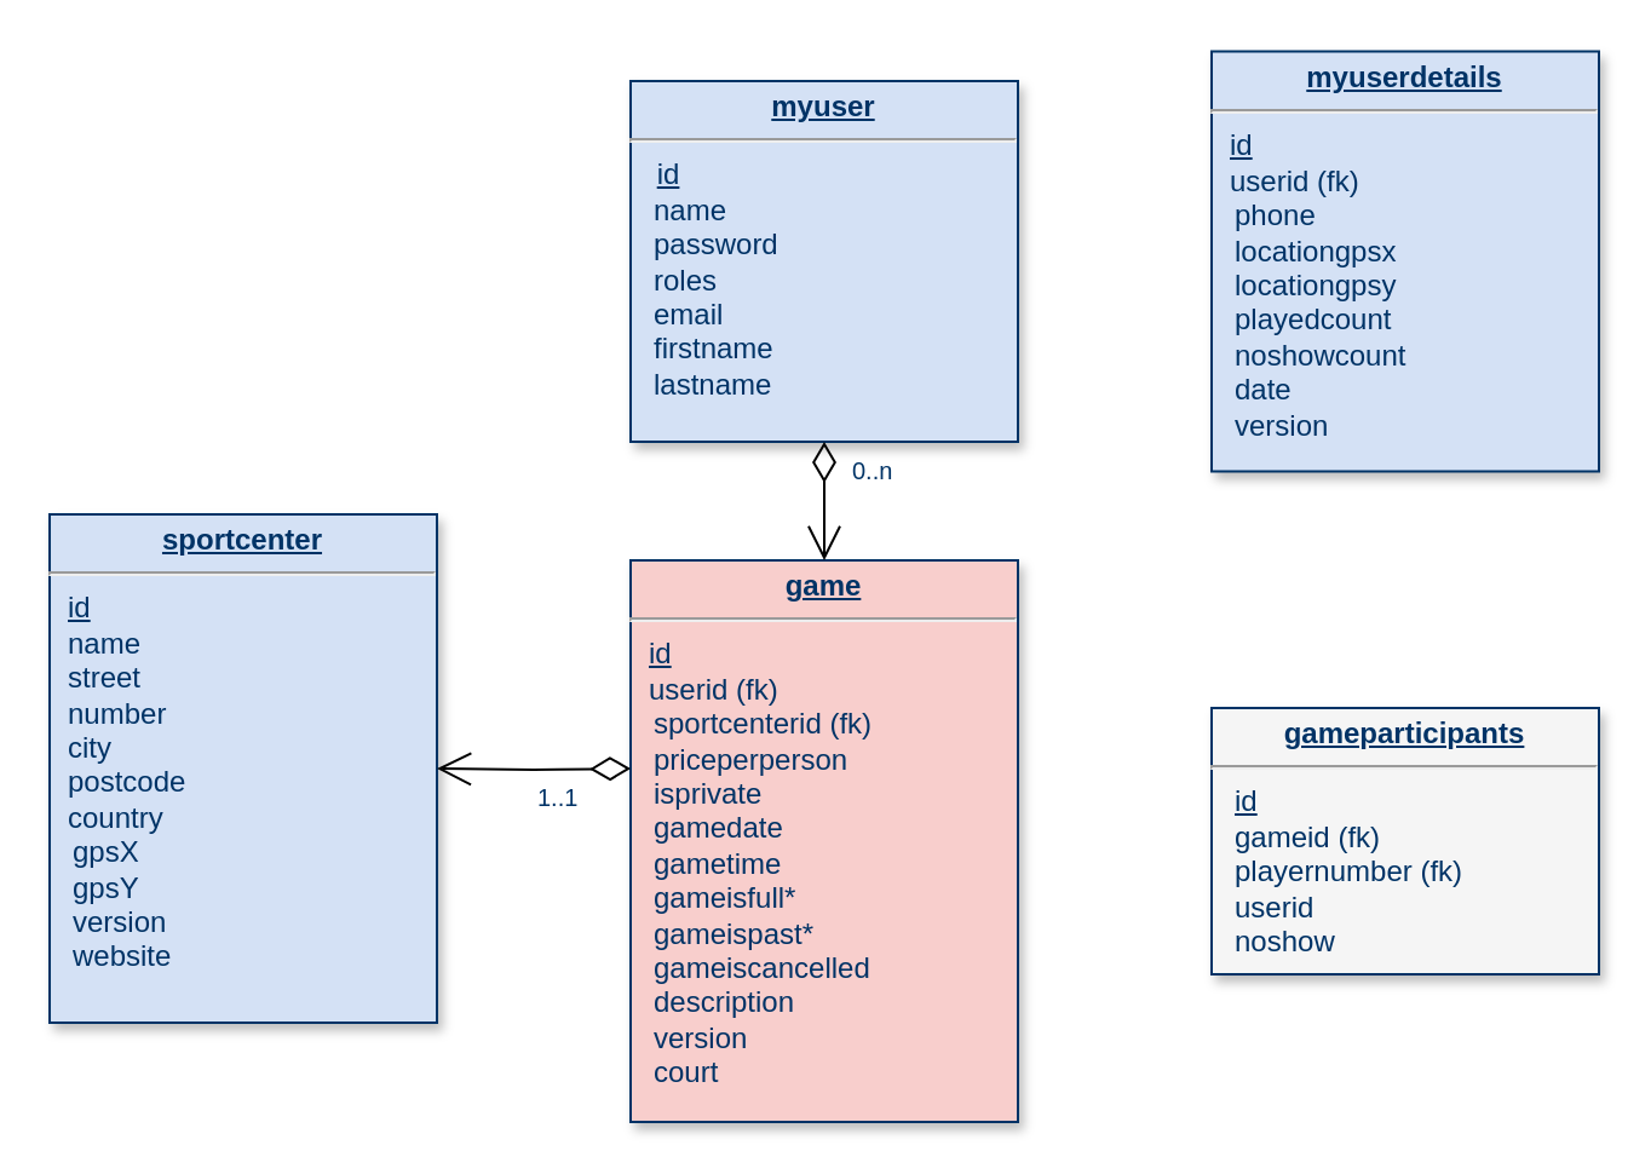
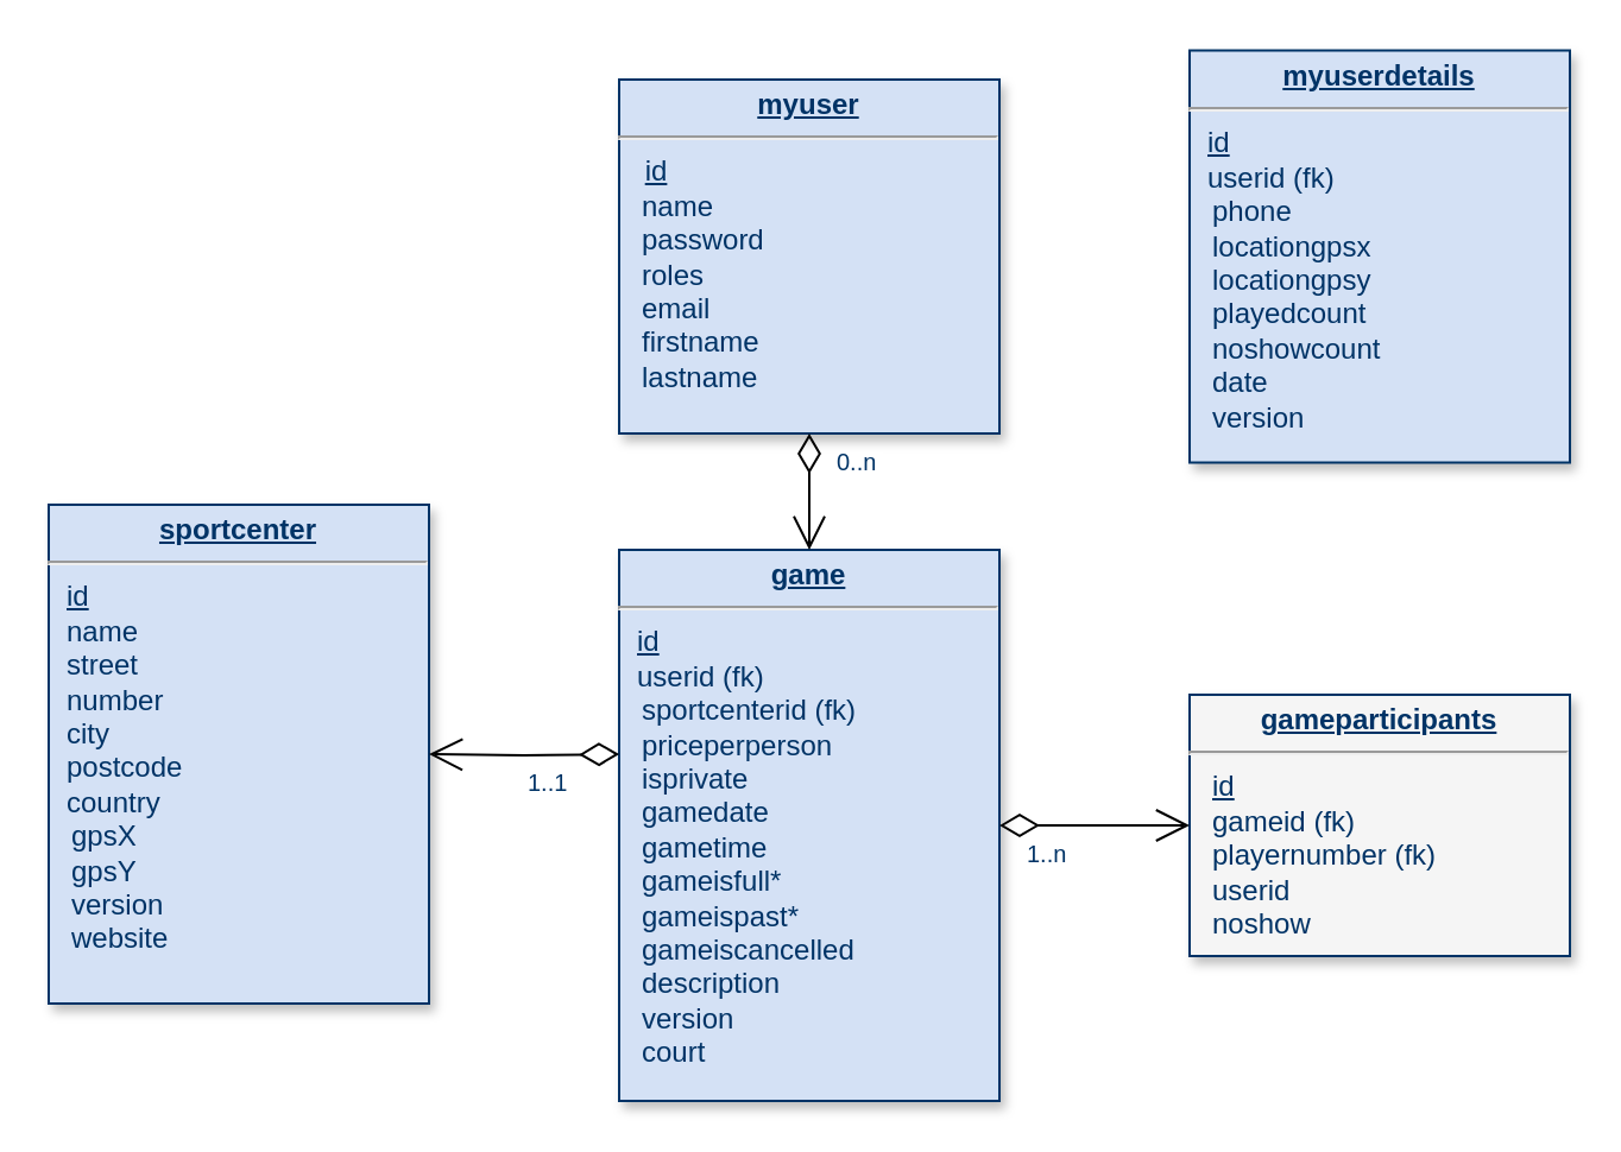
- <mxCell id="2" value="&lt;p style=&quot;margin: 0px ; margin-top: 4px ; text-align: center ; text-decoration: underline&quot;&gt;&lt;strong&gt;game&lt;/strong&gt;&lt;/p&gt;&lt;hr&gt;&lt;p style=&quot;margin: 0px ; margin-left: 8px&quot;&gt;&lt;u&gt;id&lt;/u&gt;&lt;br&gt;&lt;/p&gt;&lt;p style=&quot;margin: 0px ; margin-left: 8px&quot;&gt;userid (fk)&lt;br&gt;&lt;/p&gt;&lt;div&gt;&amp;nbsp;&amp;nbsp; sportcenterid (fk)&lt;br&gt;&lt;/div&gt;&lt;div&gt;&amp;nbsp;&amp;nbsp; priceperperson&lt;br&gt;&lt;/div&gt;&lt;div&gt;&amp;nbsp;&amp;nbsp; isprivate&lt;/div&gt;&lt;div&gt;&amp;nbsp;&amp;nbsp; gamedate&lt;/div&gt;&lt;div&gt;&amp;nbsp;&amp;nbsp; gametime&lt;/div&gt;&lt;div&gt;&amp;nbsp;&amp;nbsp; gameisfull*&lt;/div&gt;&lt;div&gt;&amp;nbsp;&amp;nbsp; gameispast*&lt;/div&gt;&lt;div&gt;&amp;nbsp;&amp;nbsp; gameiscancelled&lt;br&gt;&lt;/div&gt;&lt;div&gt;&amp;nbsp;&amp;nbsp; description&lt;/div&gt;&lt;div&gt;&amp;nbsp;&amp;nbsp; version&lt;/div&gt;&lt;div&gt;&amp;nbsp;&amp;nbsp; court&lt;br&gt;&lt;/div&gt;&lt;div&gt;&amp;nbsp;&amp;nbsp; &lt;br&gt;&lt;/div&gt;" style="verticalAlign=top;align=left;overflow=fill;fontSize=12;fontFamily=Helvetica;html=1;strokeColor=#003366;shadow=1;fillColor=#f8cecc;fontColor=#003366;" parent="1" vertex="1"><mxGeometry x="260" y="231" width="160" height="232" as="geometry" /></mxCell>
+ <mxCell id="2" value="&lt;p style=&quot;margin: 0px ; margin-top: 4px ; text-align: center ; text-decoration: underline&quot;&gt;&lt;strong&gt;game&lt;/strong&gt;&lt;/p&gt;&lt;hr&gt;&lt;p style=&quot;margin: 0px ; margin-left: 8px&quot;&gt;&lt;u&gt;id&lt;/u&gt;&lt;br&gt;&lt;/p&gt;&lt;p style=&quot;margin: 0px ; margin-left: 8px&quot;&gt;userid (fk)&lt;br&gt;&lt;/p&gt;&lt;div&gt;&amp;nbsp;&amp;nbsp; sportcenterid (fk)&lt;br&gt;&lt;/div&gt;&lt;div&gt;&amp;nbsp;&amp;nbsp; priceperperson&lt;br&gt;&lt;/div&gt;&lt;div&gt;&amp;nbsp;&amp;nbsp; isprivate&lt;/div&gt;&lt;div&gt;&amp;nbsp;&amp;nbsp; gamedate&lt;/div&gt;&lt;div&gt;&amp;nbsp;&amp;nbsp; gametime&lt;/div&gt;&lt;div&gt;&amp;nbsp;&amp;nbsp; gameisfull*&lt;/div&gt;&lt;div&gt;&amp;nbsp;&amp;nbsp; gameispast*&lt;/div&gt;&lt;div&gt;&amp;nbsp;&amp;nbsp; gameiscancelled&lt;br&gt;&lt;/div&gt;&lt;div&gt;&amp;nbsp;&amp;nbsp; description&lt;/div&gt;&lt;div&gt;&amp;nbsp;&amp;nbsp; version&lt;/div&gt;&lt;div&gt;&amp;nbsp;&amp;nbsp; court&lt;br&gt;&lt;/div&gt;&lt;div&gt;&amp;nbsp;&amp;nbsp; &lt;br&gt;&lt;/div&gt;" style="verticalAlign=top;align=left;overflow=fill;fontSize=12;fontFamily=Helvetica;html=1;strokeColor=#003366;shadow=1;fillColor=#D4E1F5;fontColor=#003366" parent="1" vertex="1"><mxGeometry x="260" y="231" width="160" height="232" as="geometry" /></mxCell>
+ <mxCell id="7" value="" style="endArrow=open;endSize=12;startArrow=diamondThin;startSize=14;startFill=0;edgeStyle=orthogonalEdgeStyle;entryX=0;entryY=0.5;entryDx=0;entryDy=0;exitX=1;exitY=0.5;exitDx=0;exitDy=0;" parent="1" source="2" target="6" edge="1"><mxGeometry x="29" y="378" as="geometry"><mxPoint x="350" y="191" as="sourcePoint" /><mxPoint x="350" y="241" as="targetPoint" /></mxGeometry></mxCell>
+ <mxCell id="8" value="1..n" style="resizable=0;align=left;verticalAlign=top;labelBackgroundColor=#ffffff;fontSize=10;strokeColor=#003366;shadow=1;fillColor=#D4E1F5;fontColor=#003366" parent="7" connectable="0" vertex="1"><mxGeometry x="-1" relative="1" as="geometry"><mxPoint x="10" as="offset" /></mxGeometry></mxCell>
